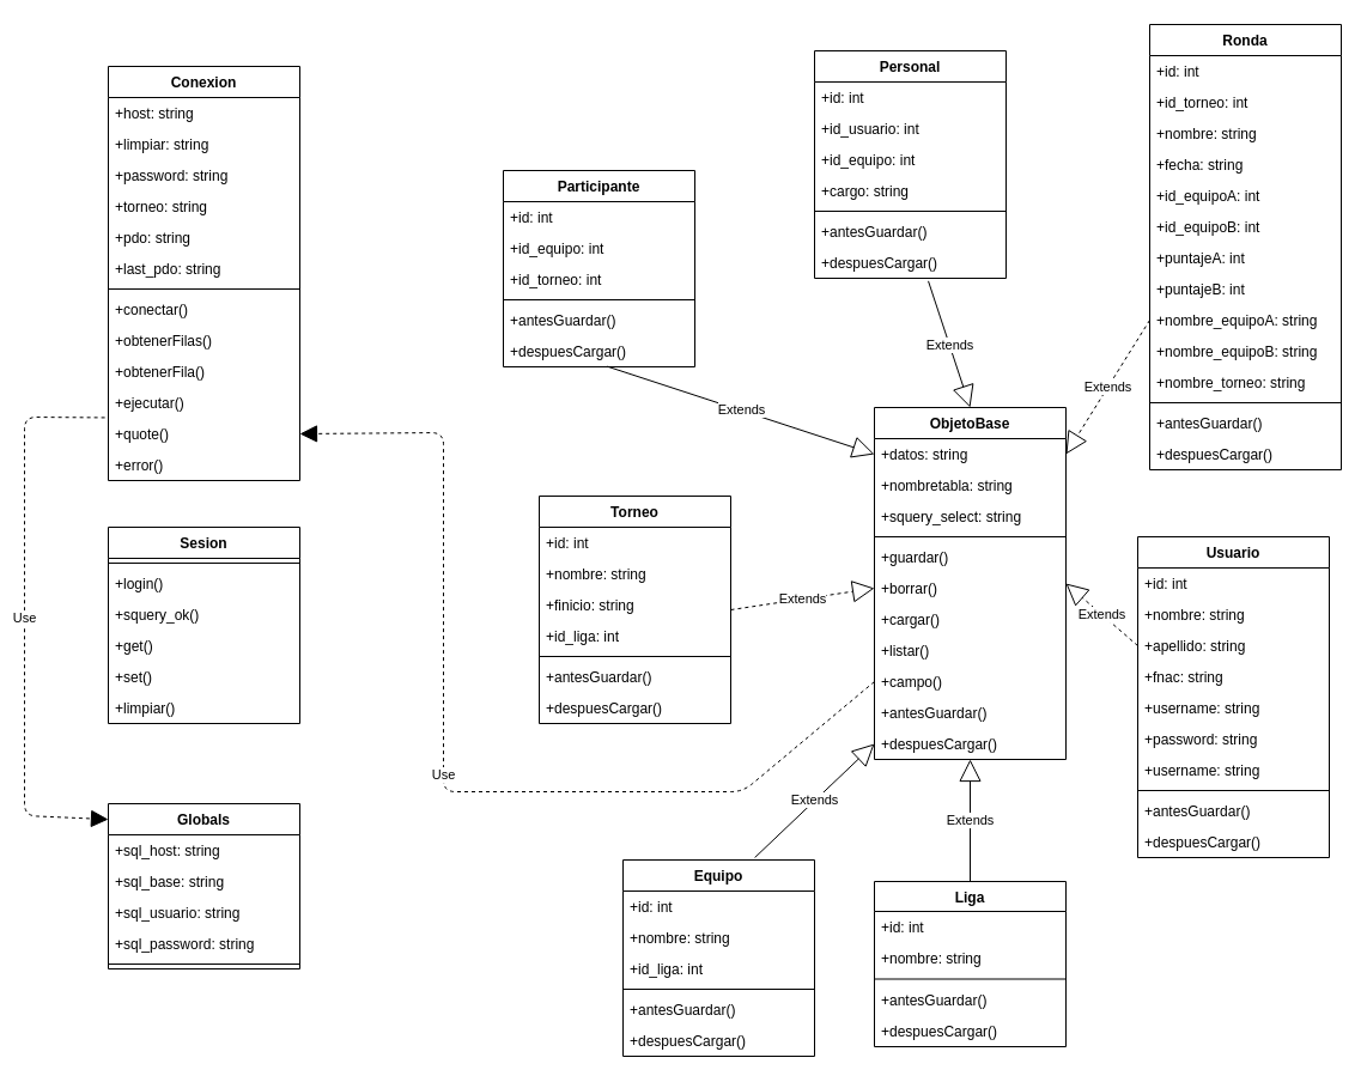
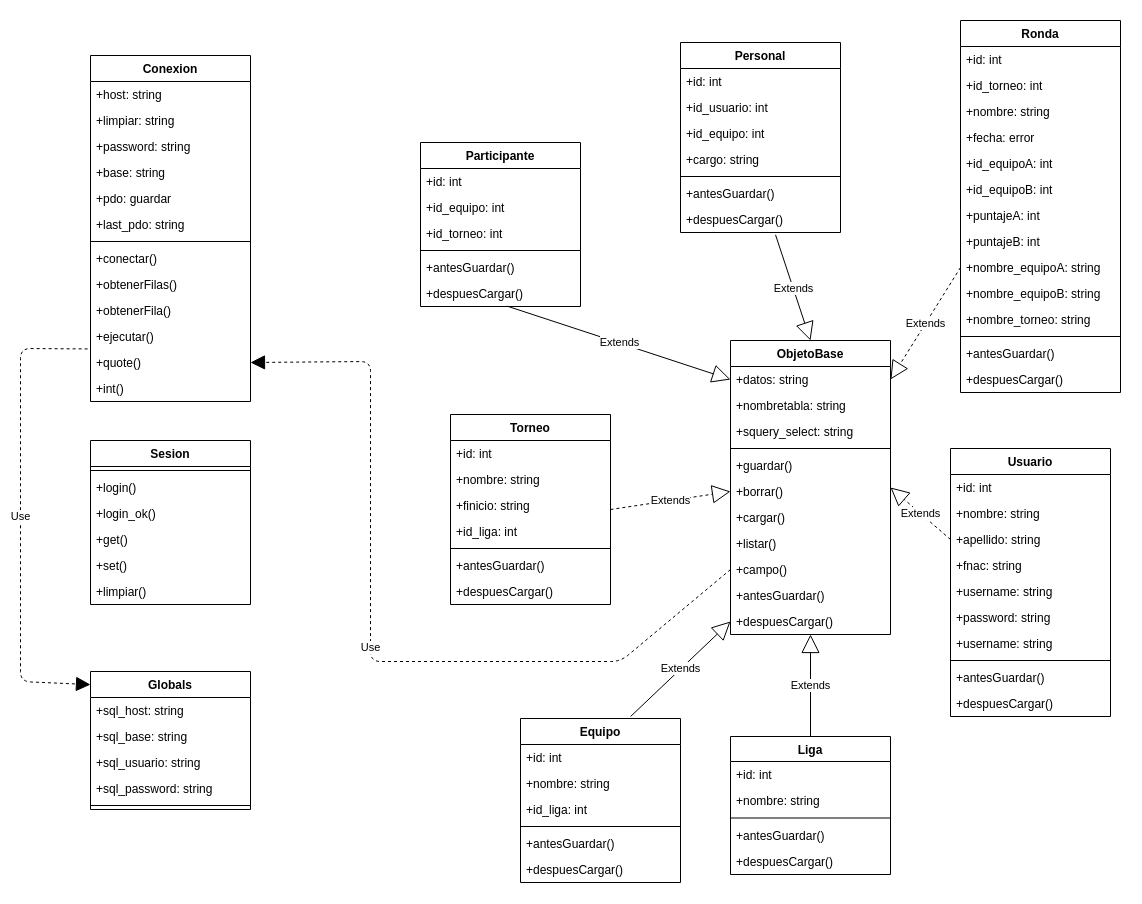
- <mxCell id="21" value="+fecha: string" style="text;strokeColor=none;fillColor=none;align=left;verticalAlign=top;spacingLeft=4;spacingRight=4;overflow=hidden;rotatable=0;points=[[0,0.5],[1,0.5]];portConstraint=eastwest;" vertex="1" parent="17"><mxGeometry y="104" width="160" height="26" as="geometry" /></mxCell>
+ <mxCell id="21" value="+fecha: error" style="text;strokeColor=none;fillColor=none;align=left;verticalAlign=top;spacingLeft=4;spacingRight=4;overflow=hidden;rotatable=0;points=[[0,0.5],[1,0.5]];portConstraint=eastwest;" vertex="1" parent="17"><mxGeometry y="104" width="160" height="26" as="geometry" /></mxCell>
- <mxCell id="62" value="+torneo: string" style="text;strokeColor=none;fillColor=none;align=left;verticalAlign=top;spacingLeft=4;spacingRight=4;overflow=hidden;rotatable=0;points=[[0,0.5],[1,0.5]];portConstraint=eastwest;" vertex="1" parent="58"><mxGeometry y="104" width="160" height="26" as="geometry" /></mxCell>
+ <mxCell id="62" value="+base: string" style="text;strokeColor=none;fillColor=none;align=left;verticalAlign=top;spacingLeft=4;spacingRight=4;overflow=hidden;rotatable=0;points=[[0,0.5],[1,0.5]];portConstraint=eastwest;" vertex="1" parent="58"><mxGeometry y="104" width="160" height="26" as="geometry" /></mxCell>
- <mxCell id="63" value="+pdo: string" style="text;strokeColor=none;fillColor=none;align=left;verticalAlign=top;spacingLeft=4;spacingRight=4;overflow=hidden;rotatable=0;points=[[0,0.5],[1,0.5]];portConstraint=eastwest;" vertex="1" parent="58"><mxGeometry y="130" width="160" height="26" as="geometry" /></mxCell>
+ <mxCell id="63" value="+pdo: guardar" style="text;strokeColor=none;fillColor=none;align=left;verticalAlign=top;spacingLeft=4;spacingRight=4;overflow=hidden;rotatable=0;points=[[0,0.5],[1,0.5]];portConstraint=eastwest;" vertex="1" parent="58"><mxGeometry y="130" width="160" height="26" as="geometry" /></mxCell>
- <mxCell id="71" value="+error()" style="text;strokeColor=none;fillColor=none;align=left;verticalAlign=top;spacingLeft=4;spacingRight=4;overflow=hidden;rotatable=0;points=[[0,0.5],[1,0.5]];portConstraint=eastwest;" vertex="1" parent="58"><mxGeometry y="320" width="160" height="26" as="geometry" /></mxCell>
+ <mxCell id="71" value="+int()" style="text;strokeColor=none;fillColor=none;align=left;verticalAlign=top;spacingLeft=4;spacingRight=4;overflow=hidden;rotatable=0;points=[[0,0.5],[1,0.5]];portConstraint=eastwest;" vertex="1" parent="58"><mxGeometry y="320" width="160" height="26" as="geometry" /></mxCell>
- <mxCell id="35" value="+squery_ok()&#10;" style="text;strokeColor=none;fillColor=none;align=left;verticalAlign=top;spacingLeft=4;spacingRight=4;overflow=hidden;rotatable=0;points=[[0,0.5],[1,0.5]];portConstraint=eastwest;" vertex="1" parent="32"><mxGeometry y="60" width="160" height="26" as="geometry" /></mxCell>
+ <mxCell id="35" value="+login_ok()&#10;" style="text;strokeColor=none;fillColor=none;align=left;verticalAlign=top;spacingLeft=4;spacingRight=4;overflow=hidden;rotatable=0;points=[[0,0.5],[1,0.5]];portConstraint=eastwest;" vertex="1" parent="32"><mxGeometry y="60" width="160" height="26" as="geometry" /></mxCell>
